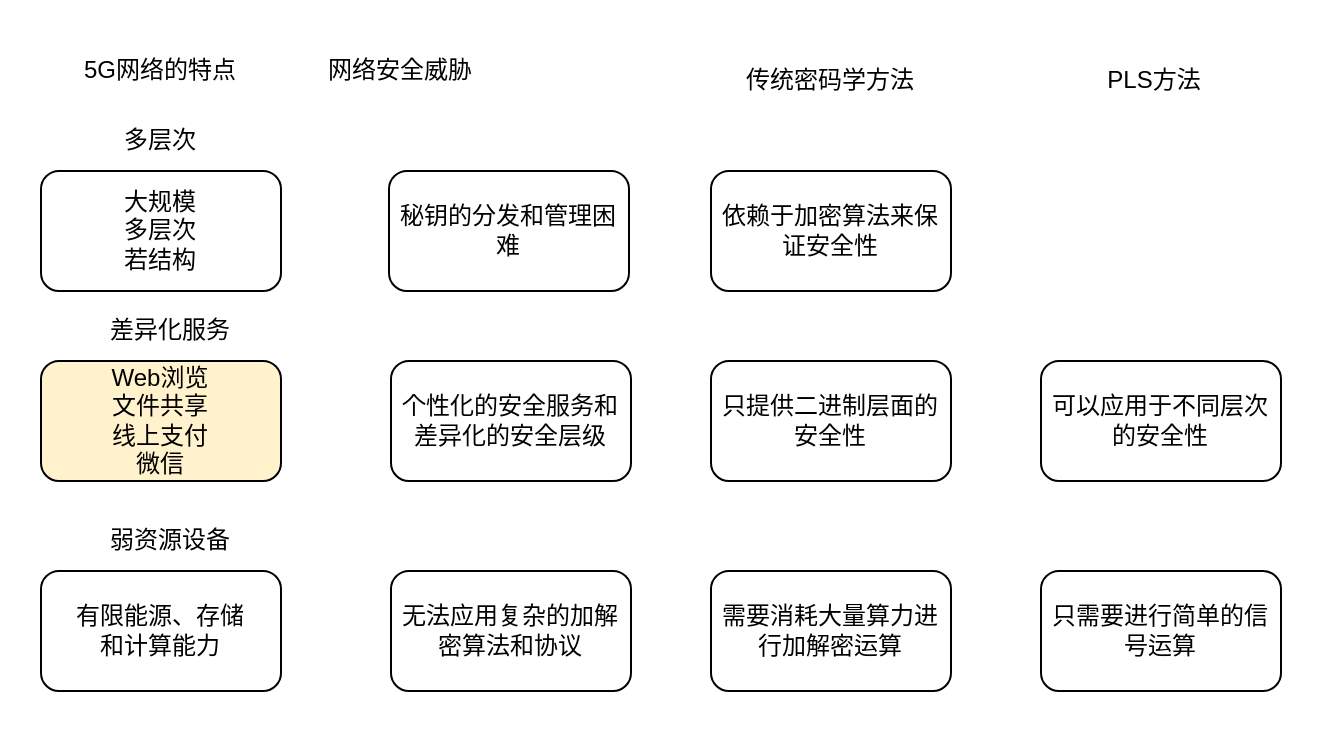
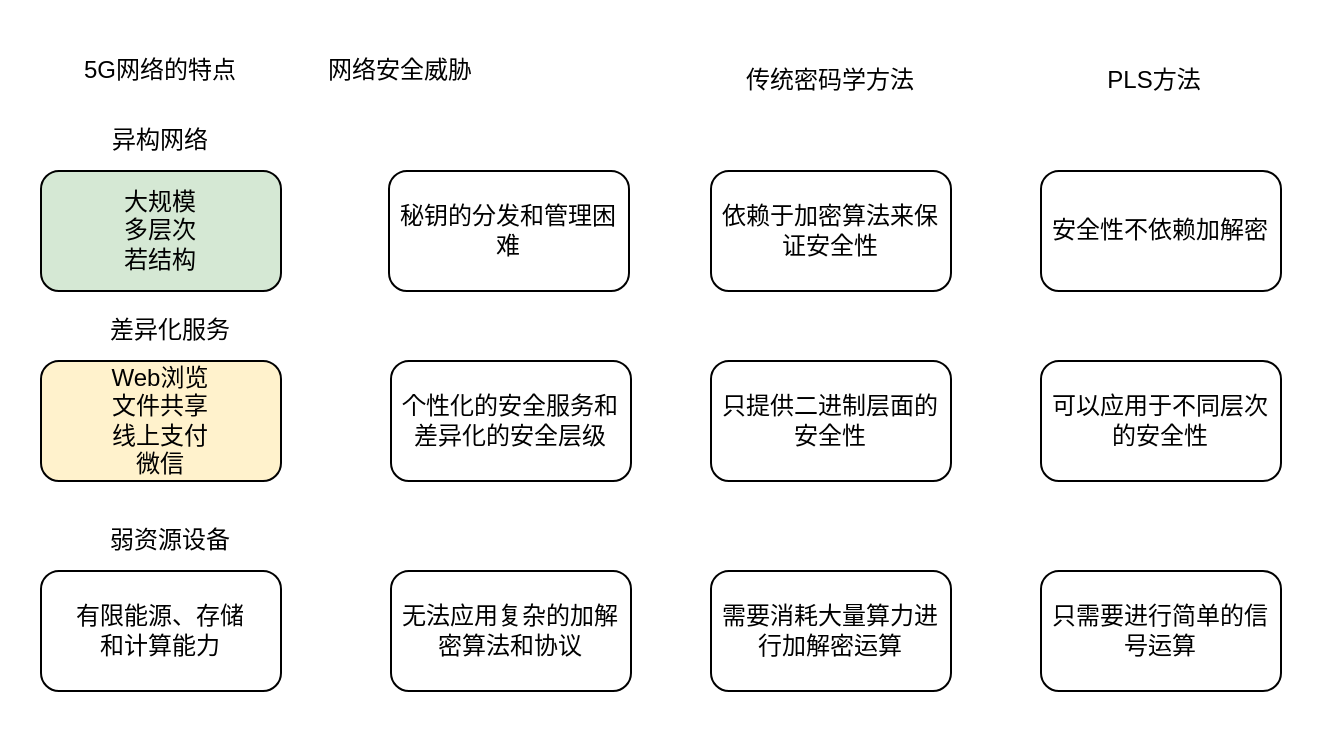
- <mxCell id="6" value="多层次" style="text;html=1;strokeColor=none;fillColor=none;align=center;verticalAlign=middle;whiteSpace=wrap;rounded=0;" vertex="1" parent="1"><mxGeometry x="50" y="55" width="60" height="30" as="geometry" /></mxCell>
+ <mxCell id="6" value="异构网络" style="text;html=1;strokeColor=none;fillColor=none;align=center;verticalAlign=middle;whiteSpace=wrap;rounded=0;" vertex="1" parent="1"><mxGeometry x="50" y="55" width="60" height="30" as="geometry" /></mxCell>
- <mxCell id="2" value="大规模&lt;br&gt;多层次&lt;br&gt;若结构" style="rounded=1;whiteSpace=wrap;html=1;" vertex="1" parent="1"><mxGeometry x="20" y="85" width="120" height="60" as="geometry" /></mxCell>
+ <mxCell id="2" value="大规模&lt;br&gt;多层次&lt;br&gt;若结构" style="rounded=1;whiteSpace=wrap;html=1;fillColor=#d5e8d4;" vertex="1" parent="1"><mxGeometry x="20" y="85" width="120" height="60" as="geometry" /></mxCell>
+ <mxCell id="18" value="安全性不依赖加解密" style="rounded=1;whiteSpace=wrap;html=1;" vertex="1" parent="1"><mxGeometry x="520" y="85" width="120" height="60" as="geometry" /></mxCell>
